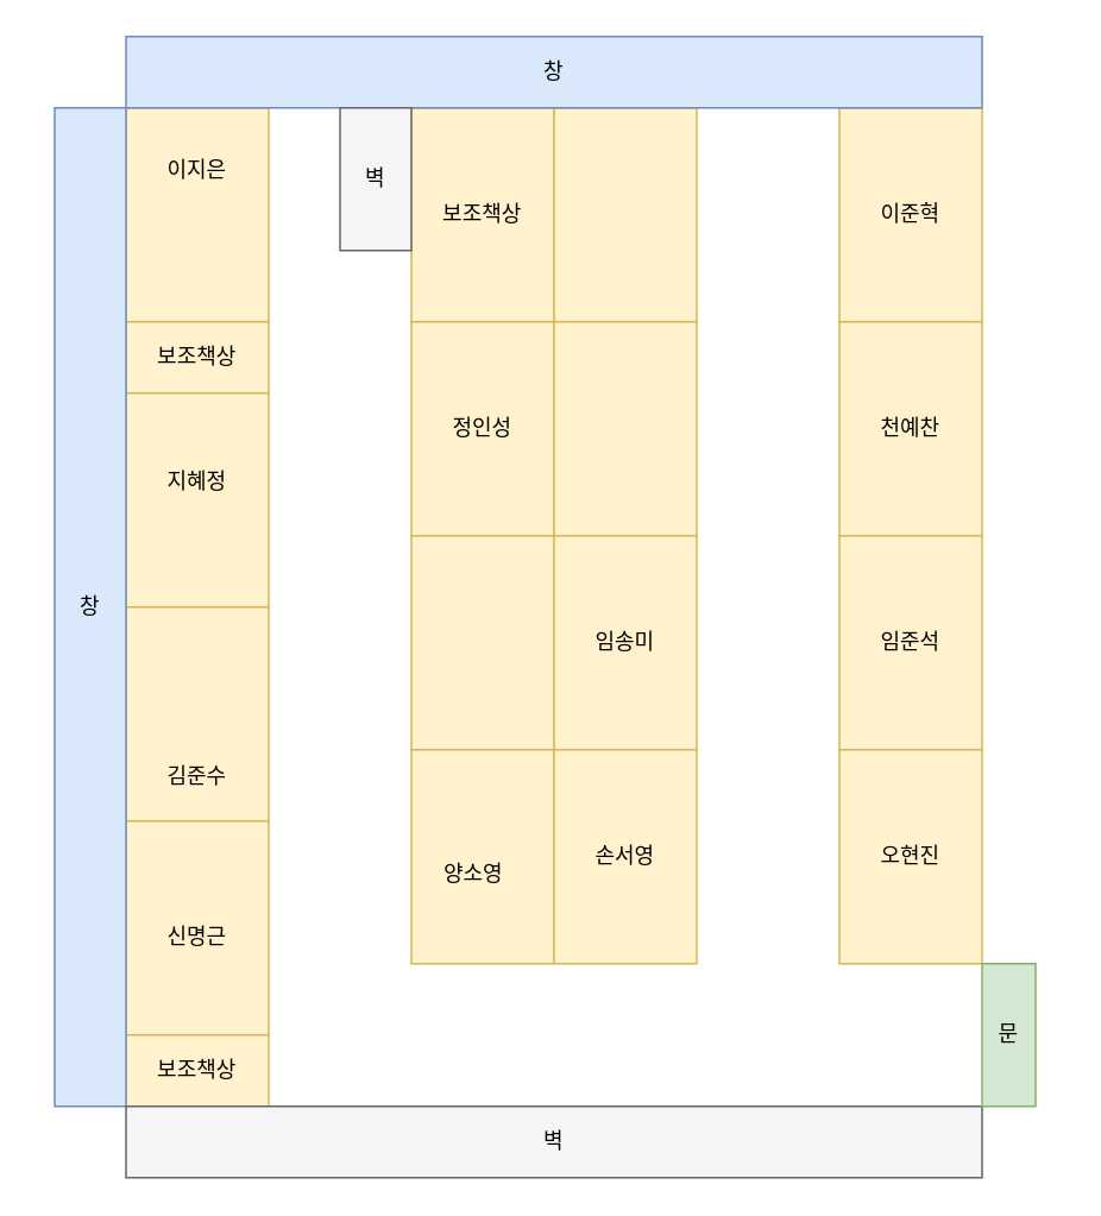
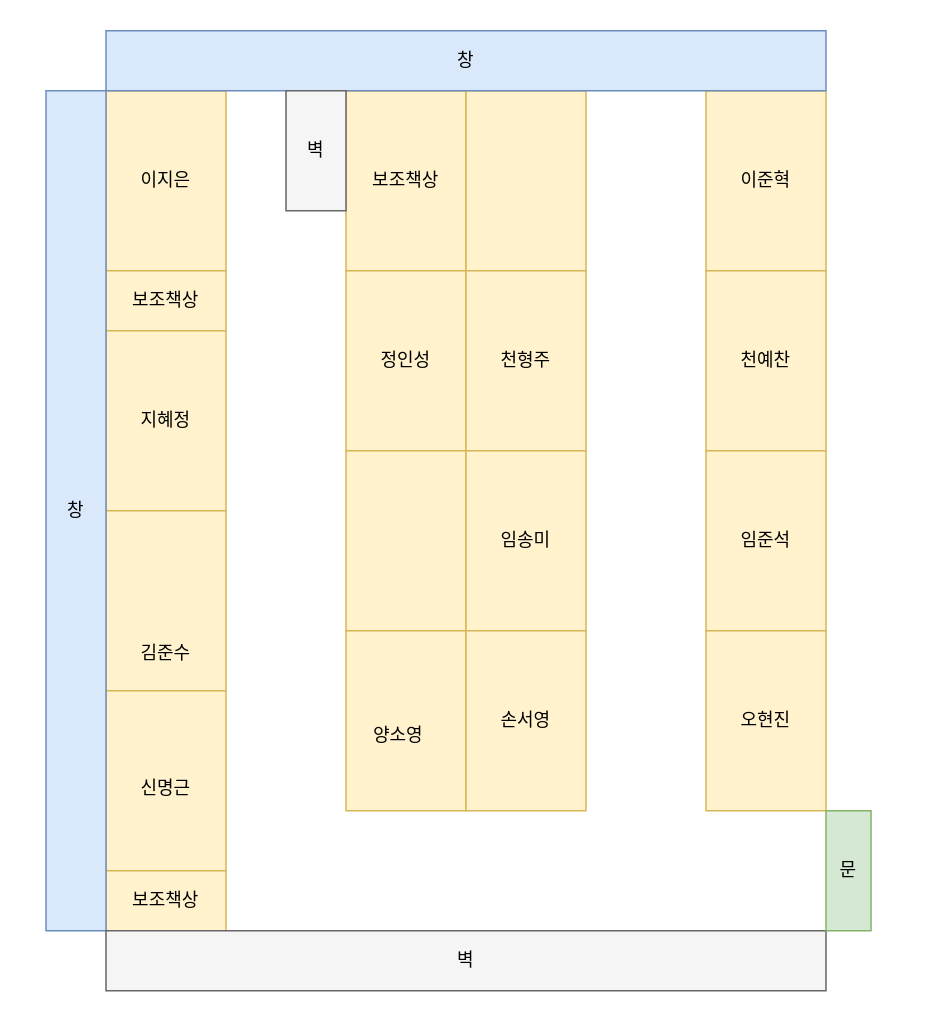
- <mxCell id="26" value="이지은" style="text;html=1;align=center;verticalAlign=middle;whiteSpace=wrap;rounded=0;" parent="1" vertex="1"><mxGeometry x="80" y="80" width="60" height="30" as="geometry" /></mxCell>
+ <mxCell id="26" value="이지은" style="text;html=1;align=center;verticalAlign=middle;whiteSpace=wrap;rounded=0;" parent="1" vertex="1"><mxGeometry x="80" y="105" width="60" height="30" as="geometry" /></mxCell>
+ <mxCell id="39" value="천형주" style="text;html=1;align=center;verticalAlign=middle;whiteSpace=wrap;rounded=0;" parent="1" vertex="1"><mxGeometry x="320" y="225" width="60" height="30" as="geometry" /></mxCell>
- <mxCell id="27" value="지혜정" style="text;html=1;align=center;verticalAlign=middle;whiteSpace=wrap;rounded=0;" parent="1" vertex="1"><mxGeometry x="80" y="255" width="60" height="30" as="geometry" /></mxCell>
+ <mxCell id="27" value="지혜정" style="text;html=1;align=center;verticalAlign=middle;whiteSpace=wrap;rounded=0;" parent="1" vertex="1"><mxGeometry x="80" y="265" width="60" height="30" as="geometry" /></mxCell>
